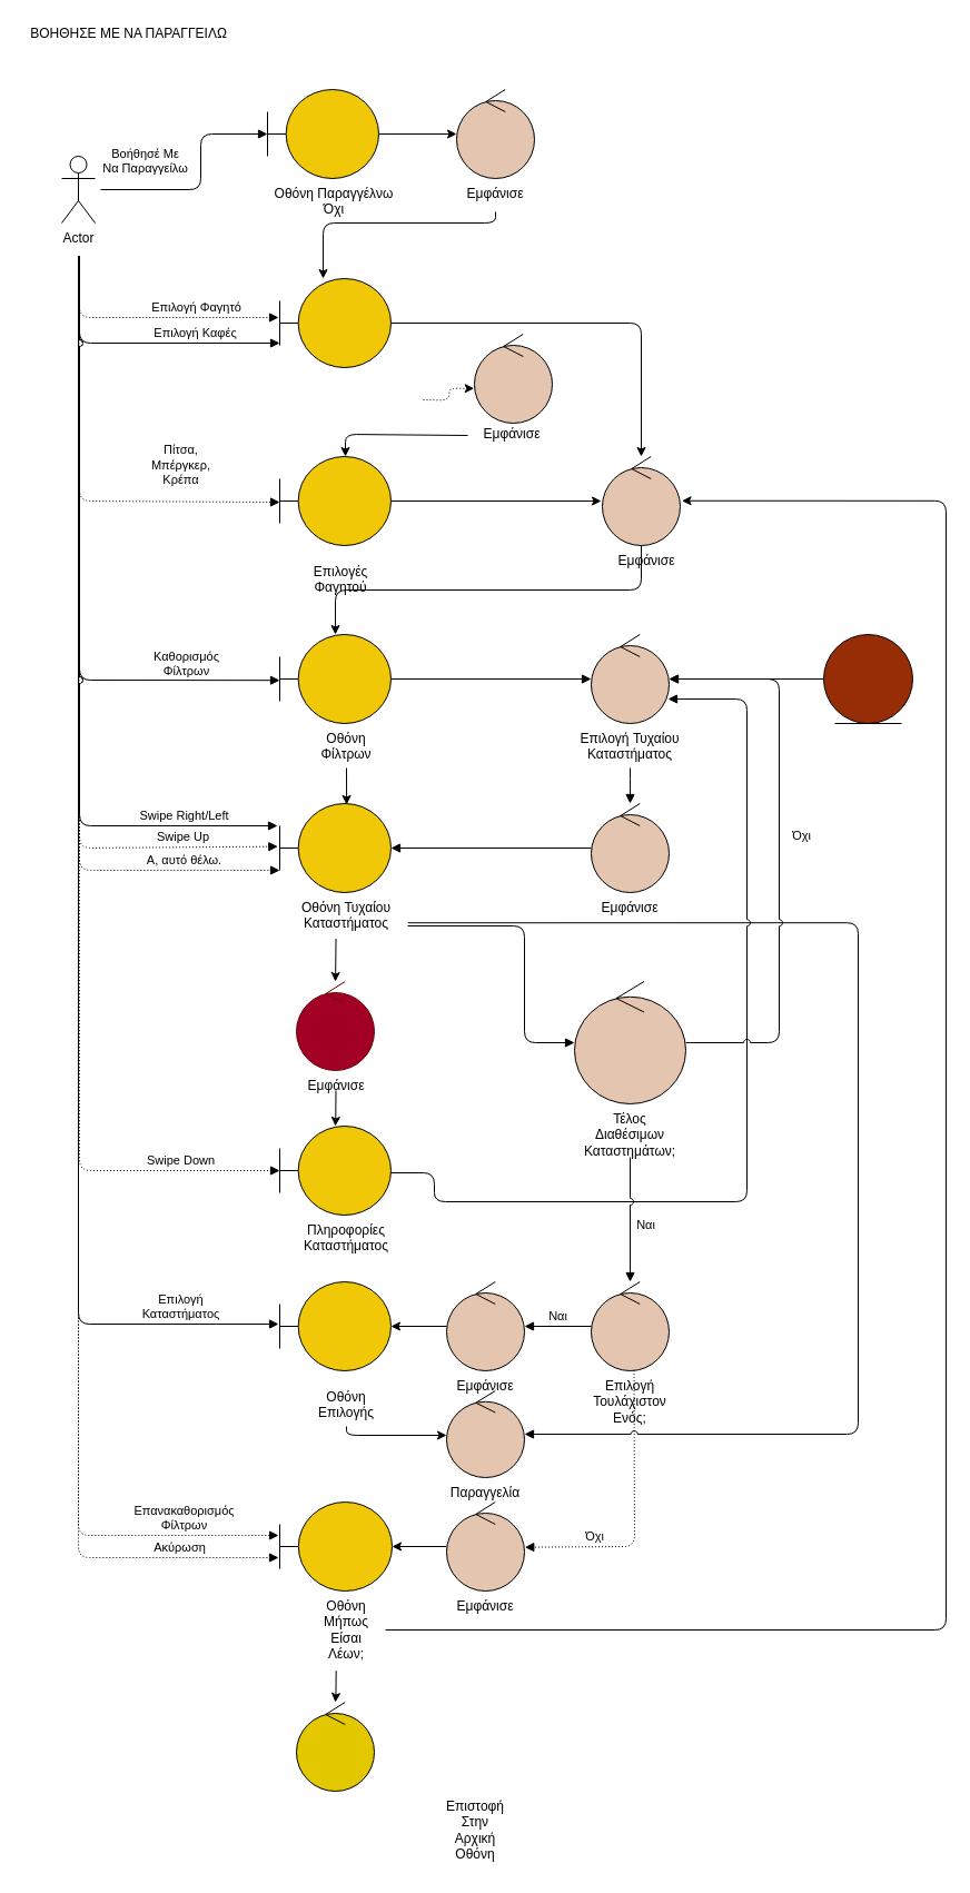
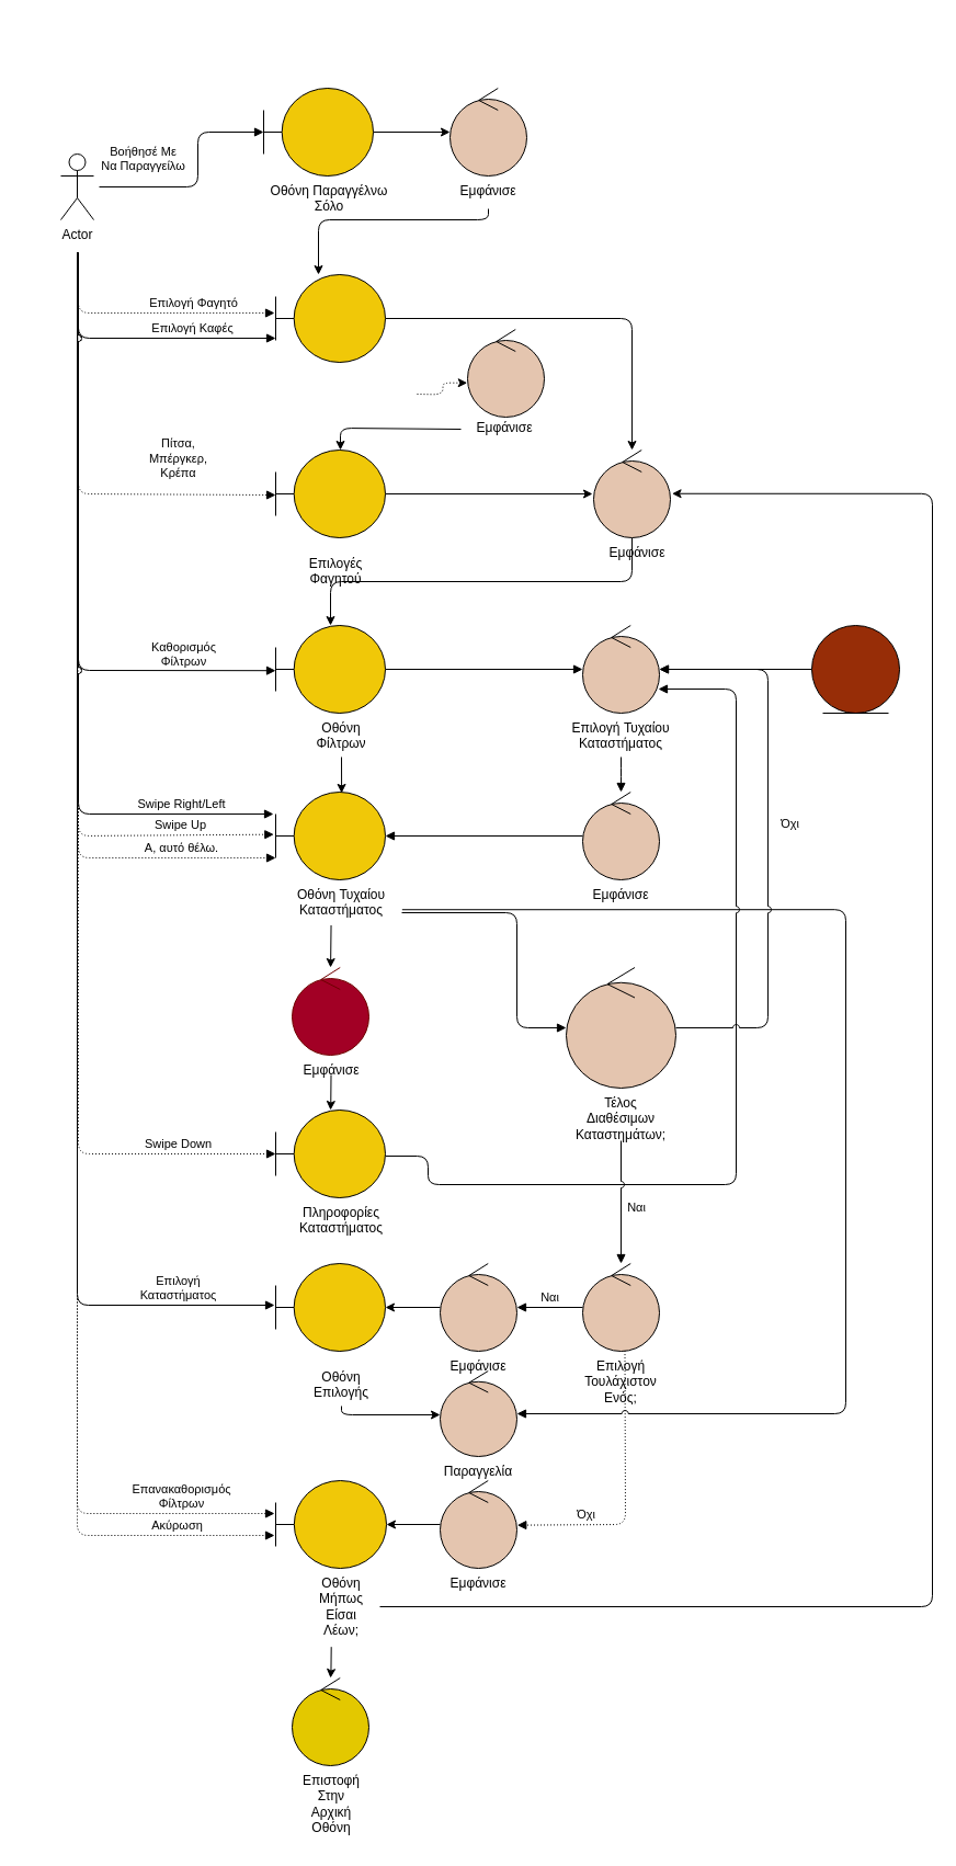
- <mxCell id="43" value="ΒΟΗΘΗΣΕ ΜΕ ΝΑ ΠΑΡΑΓΓΕΙΛΩ" style="text;html=1;align=center;verticalAlign=middle;resizable=0;points=[];autosize=1;strokeColor=none;fillColor=none;fontColor=#000000;labelBackgroundColor=none;" parent="1" vertex="1"><mxGeometry x="20" y="20" width="190" height="20" as="geometry" /></mxCell>
- <mxCell id="64" value="&lt;meta charset=&quot;utf-8&quot;&gt;&lt;span style=&quot;font-family: helvetica; font-size: 12px; font-style: normal; font-weight: 400; letter-spacing: normal; text-indent: 0px; text-transform: none; word-spacing: 0px; display: inline; float: none;&quot;&gt;Οθόνη Παραγγέλνω&lt;/span&gt;&lt;br style=&quot;font-family: helvetica; font-size: 12px; font-style: normal; font-weight: 400; letter-spacing: normal; text-indent: 0px; text-transform: none; word-spacing: 0px;&quot;&gt;&lt;span style=&quot;font-family: helvetica; font-size: 12px; font-style: normal; font-weight: 400; letter-spacing: normal; text-indent: 0px; text-transform: none; word-spacing: 0px; display: inline; float: none;&quot;&gt;Όχι&lt;/span&gt;" style="text;whiteSpace=wrap;html=1;fontColor=#000000;labelBackgroundColor=none;align=center;" vertex="1" parent="1"><mxGeometry x="230" y="160" width="140" height="40" as="geometry" /></mxCell>
+ <mxCell id="64" value="&lt;meta charset=&quot;utf-8&quot;&gt;&lt;span style=&quot;font-family: helvetica; font-size: 12px; font-style: normal; font-weight: 400; letter-spacing: normal; text-indent: 0px; text-transform: none; word-spacing: 0px; display: inline; float: none;&quot;&gt;Οθόνη Παραγγέλνω&lt;/span&gt;&lt;br style=&quot;font-family: helvetica; font-size: 12px; font-style: normal; font-weight: 400; letter-spacing: normal; text-indent: 0px; text-transform: none; word-spacing: 0px;&quot;&gt;&lt;span style=&quot;font-family: helvetica; font-size: 12px; font-style: normal; font-weight: 400; letter-spacing: normal; text-indent: 0px; text-transform: none; word-spacing: 0px; display: inline; float: none;&quot;&gt;Σόλο&lt;/span&gt;" style="text;whiteSpace=wrap;html=1;fontColor=#000000;labelBackgroundColor=none;align=center;" vertex="1" parent="1"><mxGeometry x="230" y="160" width="140" height="40" as="geometry" /></mxCell>
- <mxCell id="81" value="&lt;meta charset=&quot;utf-8&quot;&gt;&lt;span style=&quot;color: rgb(0, 0, 0); font-family: helvetica; font-size: 12px; font-style: normal; font-weight: 400; letter-spacing: normal; text-indent: 0px; text-transform: none; word-spacing: 0px; display: inline; float: none;&quot;&gt;Επιστοφή&lt;/span&gt;&lt;br style=&quot;color: rgb(0, 0, 0); font-family: helvetica; font-size: 12px; font-style: normal; font-weight: 400; letter-spacing: normal; text-indent: 0px; text-transform: none; word-spacing: 0px;&quot;&gt;&lt;span style=&quot;color: rgb(0, 0, 0); font-family: helvetica; font-size: 12px; font-style: normal; font-weight: 400; letter-spacing: normal; text-indent: 0px; text-transform: none; word-spacing: 0px; display: inline; float: none;&quot;&gt;Στην&lt;/span&gt;&lt;br style=&quot;color: rgb(0, 0, 0); font-family: helvetica; font-size: 12px; font-style: normal; font-weight: 400; letter-spacing: normal; text-indent: 0px; text-transform: none; word-spacing: 0px;&quot;&gt;&lt;span style=&quot;color: rgb(0, 0, 0); font-family: helvetica; font-size: 12px; font-style: normal; font-weight: 400; letter-spacing: normal; text-indent: 0px; text-transform: none; word-spacing: 0px; display: inline; float: none;&quot;&gt;Αρχική&lt;/span&gt;&lt;br style=&quot;color: rgb(0, 0, 0); font-family: helvetica; font-size: 12px; font-style: normal; font-weight: 400; letter-spacing: normal; text-indent: 0px; text-transform: none; word-spacing: 0px;&quot;&gt;&lt;span style=&quot;color: rgb(0, 0, 0); font-family: helvetica; font-size: 12px; font-style: normal; font-weight: 400; letter-spacing: normal; text-indent: 0px; text-transform: none; word-spacing: 0px; display: inline; float: none;&quot;&gt;Οθόνη&lt;/span&gt;" style="text;whiteSpace=wrap;html=1;fontColor=#000000;align=center;labelBackgroundColor=none;" vertex="1" parent="1"><mxGeometry x="386.5" y="1610" width="80" height="70" as="geometry" /></mxCell>
+ <mxCell id="81" value="&lt;meta charset=&quot;utf-8&quot;&gt;&lt;span style=&quot;color: rgb(0, 0, 0); font-family: helvetica; font-size: 12px; font-style: normal; font-weight: 400; letter-spacing: normal; text-indent: 0px; text-transform: none; word-spacing: 0px; display: inline; float: none;&quot;&gt;Επιστοφή&lt;/span&gt;&lt;br style=&quot;color: rgb(0, 0, 0); font-family: helvetica; font-size: 12px; font-style: normal; font-weight: 400; letter-spacing: normal; text-indent: 0px; text-transform: none; word-spacing: 0px;&quot;&gt;&lt;span style=&quot;color: rgb(0, 0, 0); font-family: helvetica; font-size: 12px; font-style: normal; font-weight: 400; letter-spacing: normal; text-indent: 0px; text-transform: none; word-spacing: 0px; display: inline; float: none;&quot;&gt;Στην&lt;/span&gt;&lt;br style=&quot;color: rgb(0, 0, 0); font-family: helvetica; font-size: 12px; font-style: normal; font-weight: 400; letter-spacing: normal; text-indent: 0px; text-transform: none; word-spacing: 0px;&quot;&gt;&lt;span style=&quot;color: rgb(0, 0, 0); font-family: helvetica; font-size: 12px; font-style: normal; font-weight: 400; letter-spacing: normal; text-indent: 0px; text-transform: none; word-spacing: 0px; display: inline; float: none;&quot;&gt;Αρχική&lt;/span&gt;&lt;br style=&quot;color: rgb(0, 0, 0); font-family: helvetica; font-size: 12px; font-style: normal; font-weight: 400; letter-spacing: normal; text-indent: 0px; text-transform: none; word-spacing: 0px;&quot;&gt;&lt;span style=&quot;color: rgb(0, 0, 0); font-family: helvetica; font-size: 12px; font-style: normal; font-weight: 400; letter-spacing: normal; text-indent: 0px; text-transform: none; word-spacing: 0px; display: inline; float: none;&quot;&gt;Οθόνη&lt;/span&gt;" style="text;whiteSpace=wrap;html=1;fontColor=#000000;align=center;labelBackgroundColor=none;" vertex="1" parent="1"><mxGeometry x="261.5" y="1610" width="80" height="70" as="geometry" /></mxCell>
